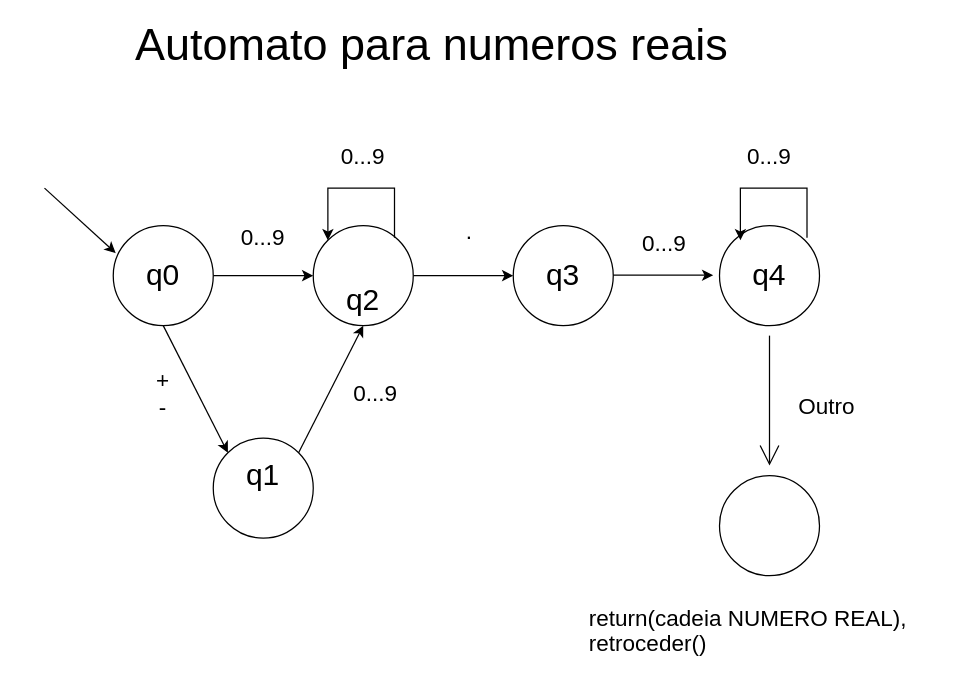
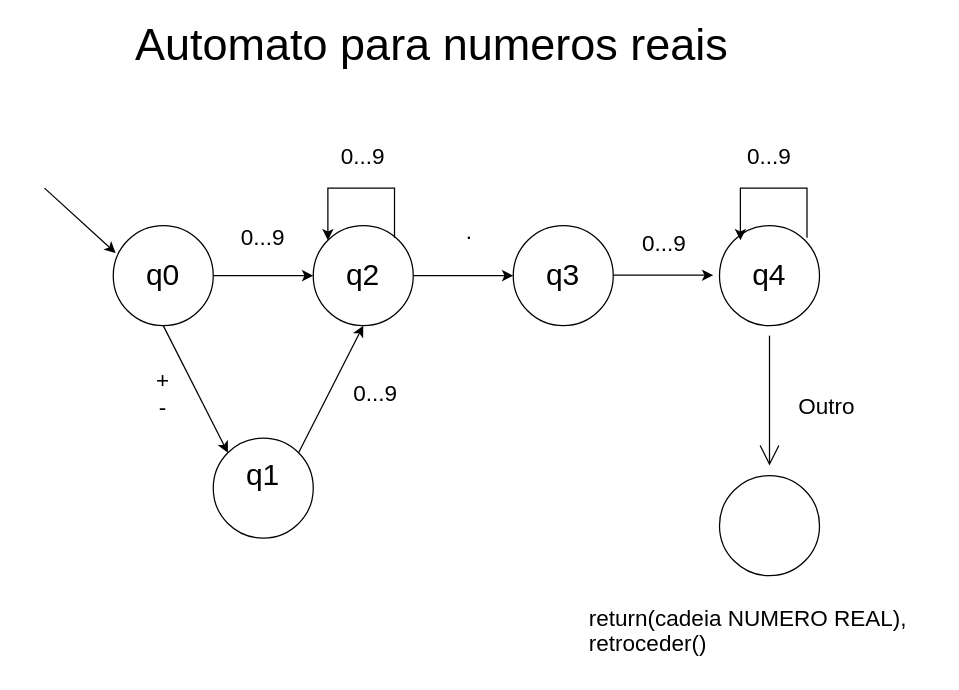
- <mxCell id="9" value="&lt;font style=&quot;font-size: 24px;&quot;&gt;q2&lt;/font&gt;" style="text;html=1;strokeColor=none;fillColor=none;align=center;verticalAlign=middle;whiteSpace=wrap;rounded=0;" parent="1" vertex="1"><mxGeometry x="260" y="225" width="60" height="30" as="geometry" /></mxCell>
+ <mxCell id="9" value="&lt;font style=&quot;font-size: 24px;&quot;&gt;q2&lt;/font&gt;" style="text;html=1;strokeColor=none;fillColor=none;align=center;verticalAlign=middle;whiteSpace=wrap;rounded=0;" parent="1" vertex="1"><mxGeometry x="260" y="205" width="60" height="30" as="geometry" /></mxCell>
